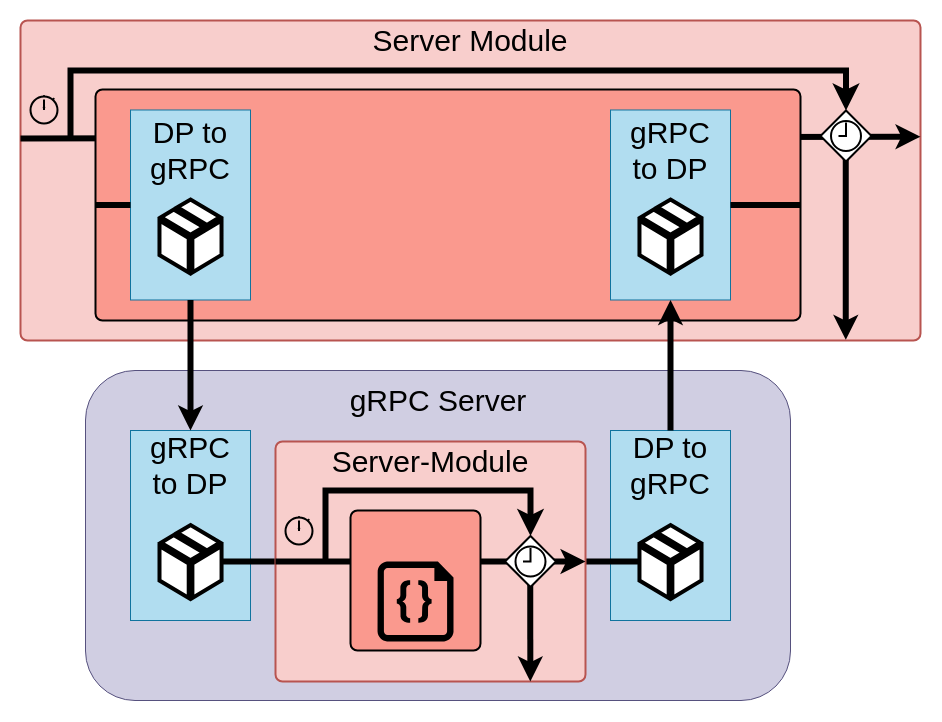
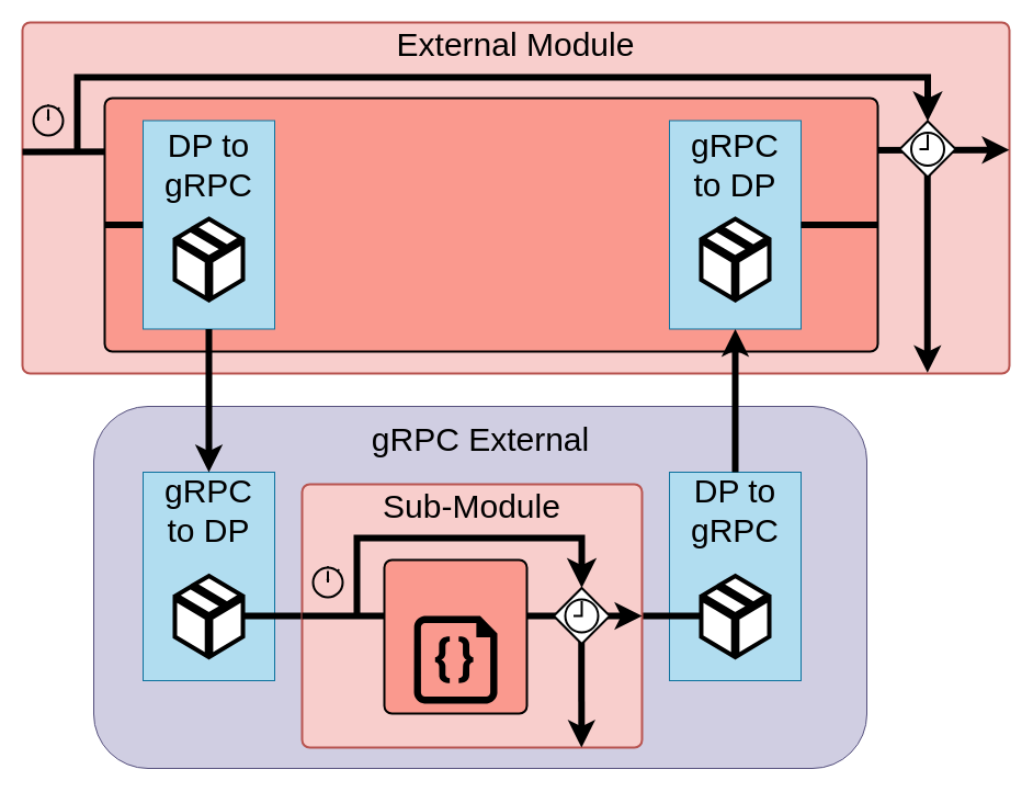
- <mxCell id="4" value="&lt;font&gt;&lt;span style=&quot;font-size: 30px;&quot;&gt;Server Module&lt;/span&gt;&lt;/font&gt;" style="text;html=1;align=center;verticalAlign=middle;whiteSpace=wrap;rounded=0;fontColor=#000000;" parent="2" vertex="1"><mxGeometry width="900" height="39" as="geometry" /></mxCell>
+ <mxCell id="4" value="&lt;font&gt;&lt;span style=&quot;font-size: 30px;&quot;&gt;External Module&lt;/span&gt;&lt;/font&gt;" style="text;html=1;align=center;verticalAlign=middle;whiteSpace=wrap;rounded=0;fontColor=#000000;" parent="2" vertex="1"><mxGeometry width="900" height="39" as="geometry" /></mxCell>
- <mxCell id="17" value="&lt;font&gt;&lt;span style=&quot;font-size: 30px;&quot;&gt;gRPC Server&lt;/span&gt;&lt;/font&gt;" style="text;html=1;align=center;verticalAlign=middle;whiteSpace=wrap;rounded=0;fontColor=#000000;" parent="14" vertex="1"><mxGeometry x="12.5" y="10" width="680" height="39" as="geometry" /></mxCell>
+ <mxCell id="17" value="&lt;font&gt;&lt;span style=&quot;font-size: 30px;&quot;&gt;gRPC External&lt;/span&gt;&lt;/font&gt;" style="text;html=1;align=center;verticalAlign=middle;whiteSpace=wrap;rounded=0;fontColor=#000000;" parent="14" vertex="1"><mxGeometry x="12.5" y="10" width="680" height="39" as="geometry" /></mxCell>
- <mxCell id="24" value="&lt;font&gt;&lt;span style=&quot;font-size: 30px;&quot;&gt;Server-Module&lt;/span&gt;&lt;/font&gt;" style="text;html=1;align=center;verticalAlign=middle;whiteSpace=wrap;rounded=0;fontColor=#000000;" parent="22" vertex="1"><mxGeometry width="310" height="39" as="geometry" /></mxCell>
+ <mxCell id="24" value="&lt;font&gt;&lt;span style=&quot;font-size: 30px;&quot;&gt;Sub-Module&lt;/span&gt;&lt;/font&gt;" style="text;html=1;align=center;verticalAlign=middle;whiteSpace=wrap;rounded=0;fontColor=#000000;" parent="22" vertex="1"><mxGeometry width="310" height="39" as="geometry" /></mxCell>
